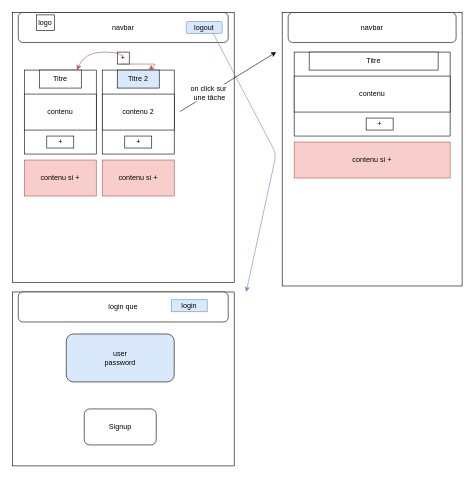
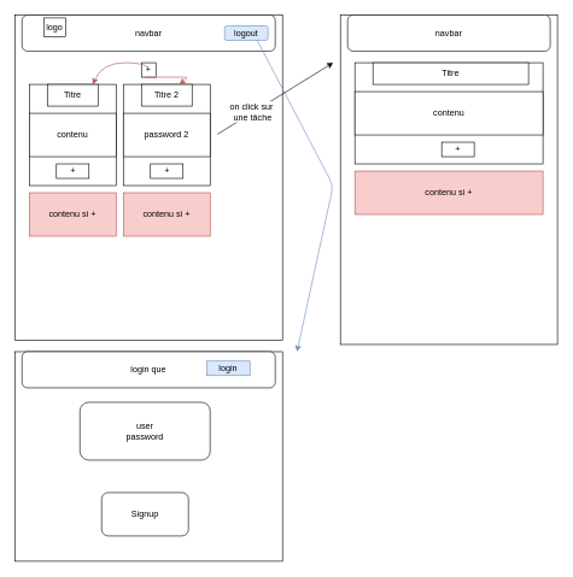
- <mxCell id="14" value="Titre 2" style="rounded=0;whiteSpace=wrap;html=1;fillColor=#dae8fc;" parent="1" vertex="1"><mxGeometry x="195" y="116" width="70" height="30" as="geometry" /></mxCell>
+ <mxCell id="14" value="Titre 2" style="rounded=0;whiteSpace=wrap;html=1;" parent="1" vertex="1"><mxGeometry x="195" y="116" width="70" height="30" as="geometry" /></mxCell>
- <mxCell id="15" value="contenu 2" style="rounded=0;whiteSpace=wrap;html=1;" parent="1" vertex="1"><mxGeometry x="170" y="156" width="120" height="60" as="geometry" /></mxCell>
+ <mxCell id="15" value="password 2" style="rounded=0;whiteSpace=wrap;html=1;" parent="1" vertex="1"><mxGeometry x="170" y="156" width="120" height="60" as="geometry" /></mxCell>
- <mxCell id="23" value="user&lt;br&gt;password" style="rounded=1;whiteSpace=wrap;html=1;fillColor=#dae8fc;" parent="1" vertex="1"><mxGeometry x="110" y="556" width="180" height="80" as="geometry" /></mxCell>
+ <mxCell id="23" value="user&lt;br&gt;password" style="rounded=1;whiteSpace=wrap;html=1;" parent="1" vertex="1"><mxGeometry x="110" y="556" width="180" height="80" as="geometry" /></mxCell>
